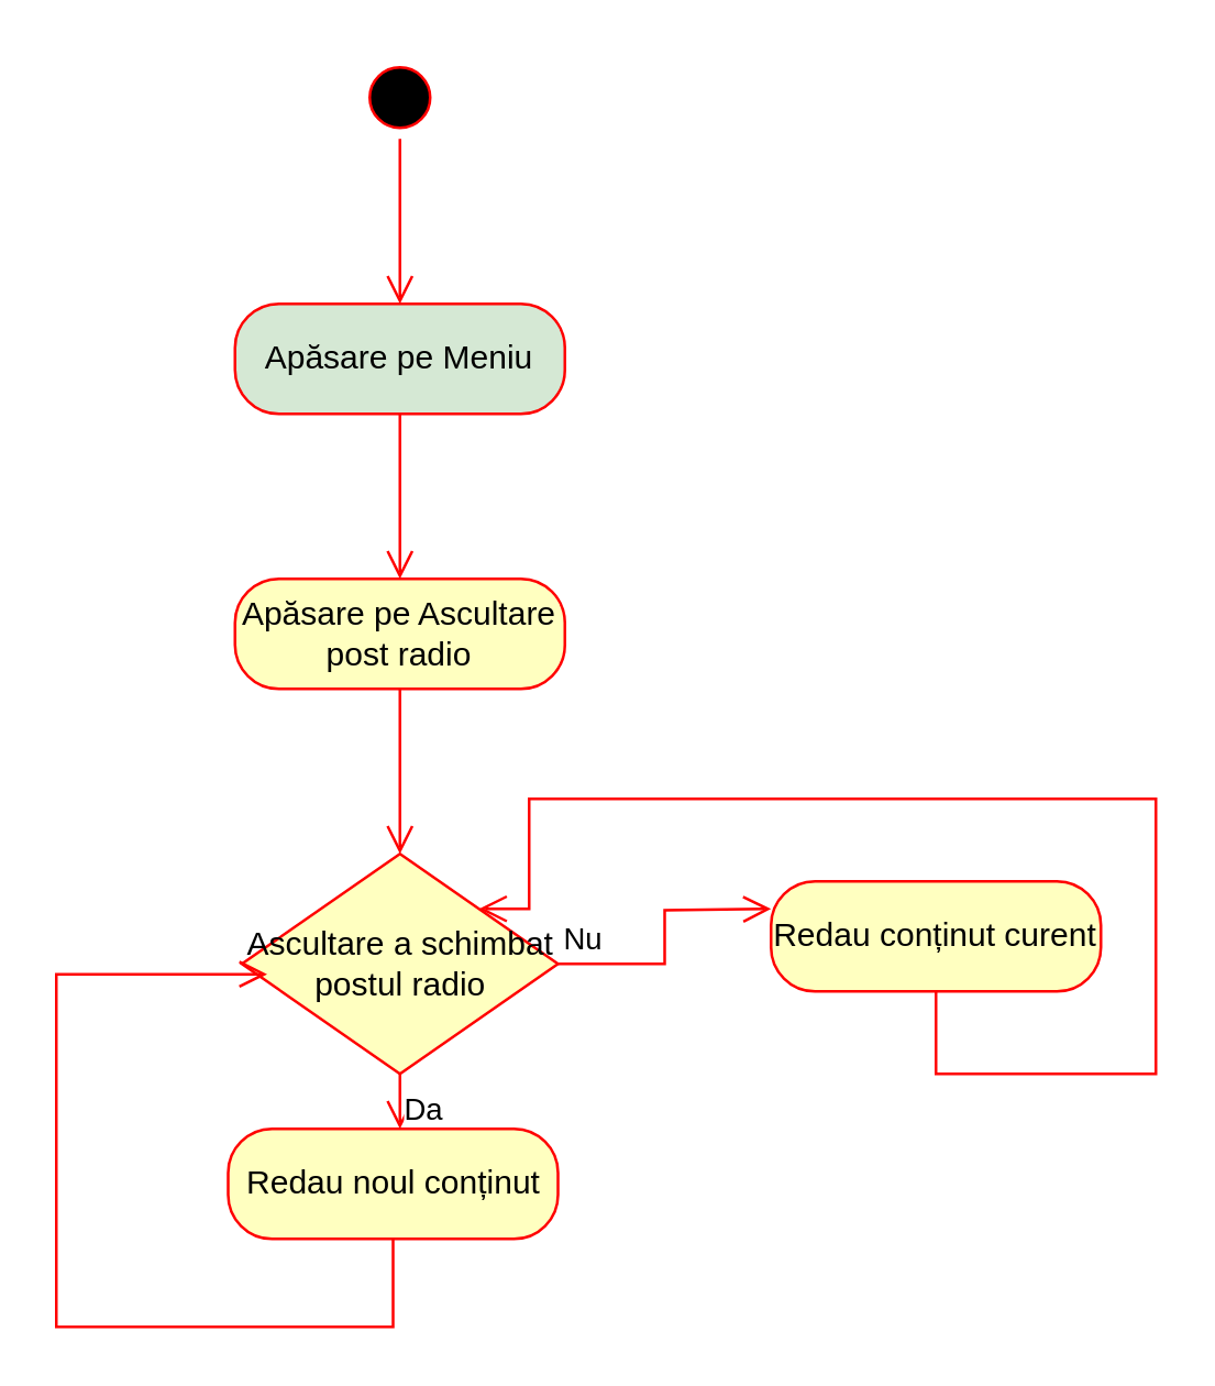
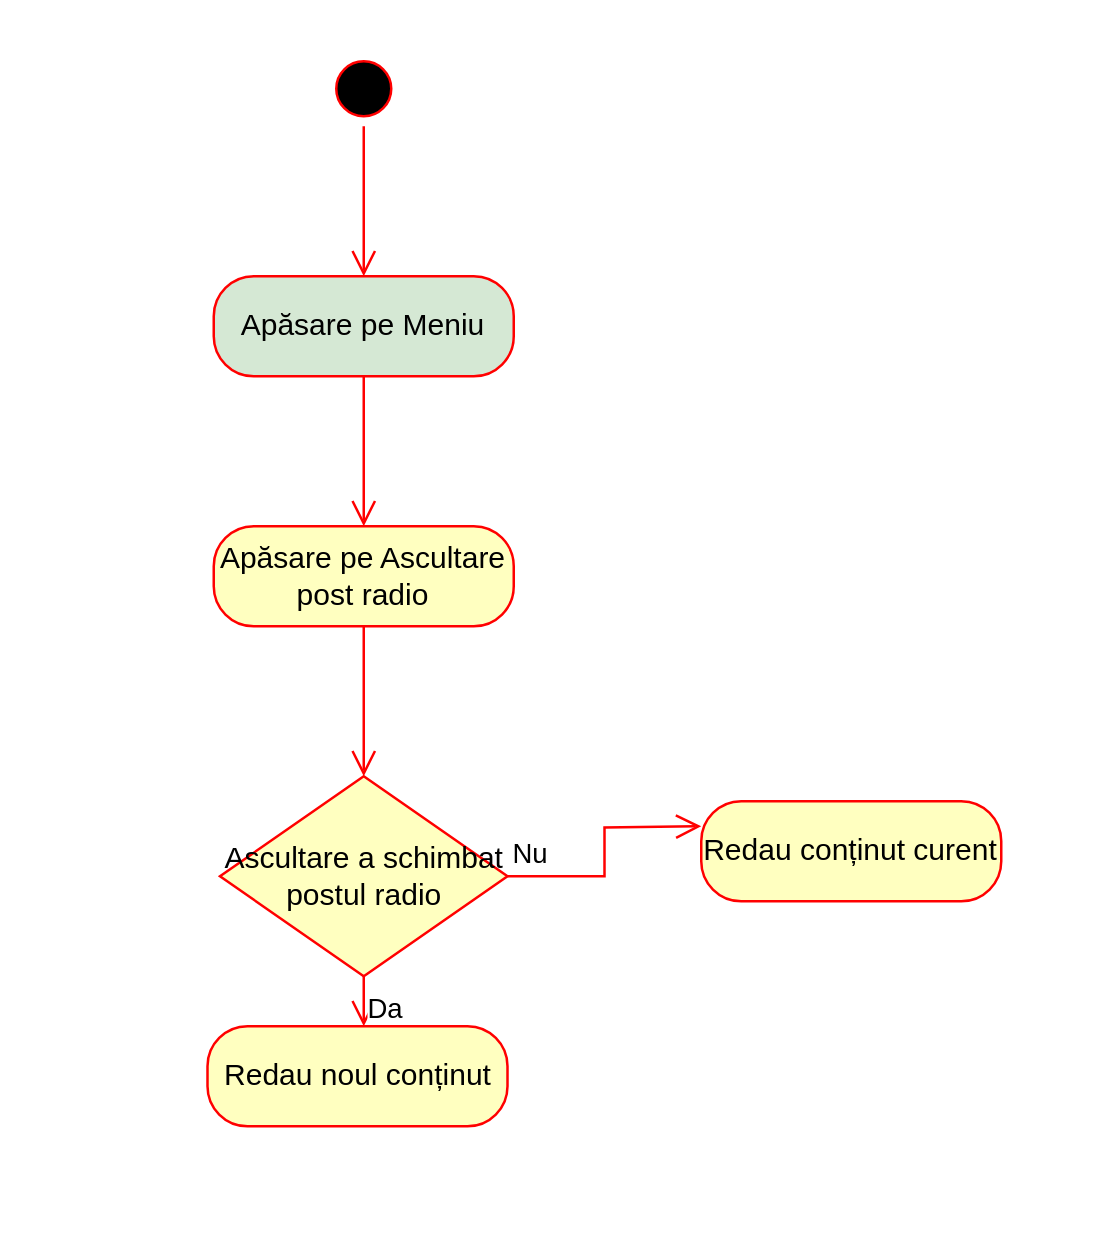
- <mxCell id="12" value="" style="edgeStyle=orthogonalEdgeStyle;html=1;verticalAlign=bottom;endArrow=open;endSize=8;strokeColor=#ff0000;rounded=0;entryX=1;entryY=0;entryDx=0;entryDy=0;" edge="1" source="11" parent="1" target="8"><mxGeometry relative="1" as="geometry"><mxPoint x="190" y="330" as="targetPoint" /><Array as="points"><mxPoint x="340" y="390" /><mxPoint x="420" y="390" /><mxPoint x="420" y="290" /><mxPoint x="192" y="290" /><mxPoint x="192" y="330" /></Array></mxGeometry></mxCell>
- <mxCell id="14" value="" style="edgeStyle=orthogonalEdgeStyle;html=1;verticalAlign=bottom;endArrow=open;endSize=8;strokeColor=#ff0000;rounded=0;entryX=0.08;entryY=0.547;entryDx=0;entryDy=0;entryPerimeter=0;" edge="1" source="13" parent="1" target="8"><mxGeometry relative="1" as="geometry"><mxPoint x="142" y="530" as="targetPoint" /><Array as="points"><mxPoint x="142" y="482" /><mxPoint x="20" y="482" /><mxPoint x="20" y="354" /></Array></mxGeometry></mxCell>
